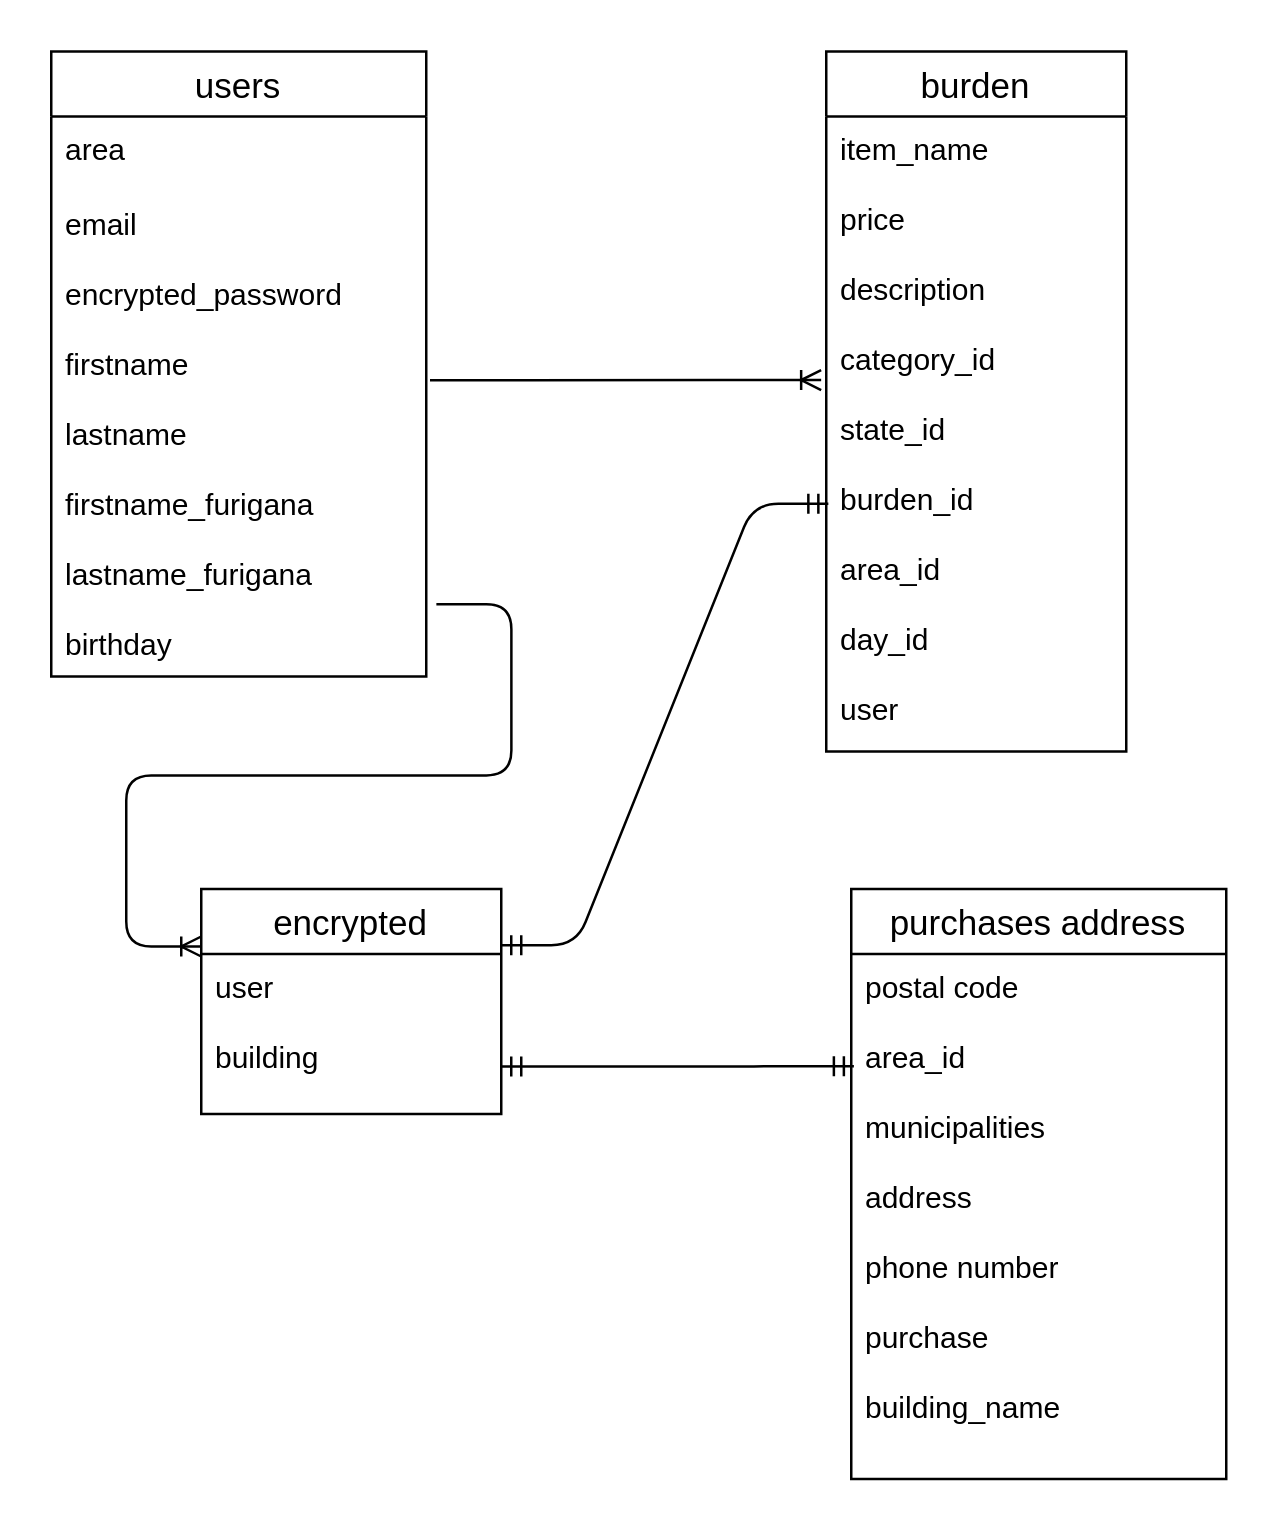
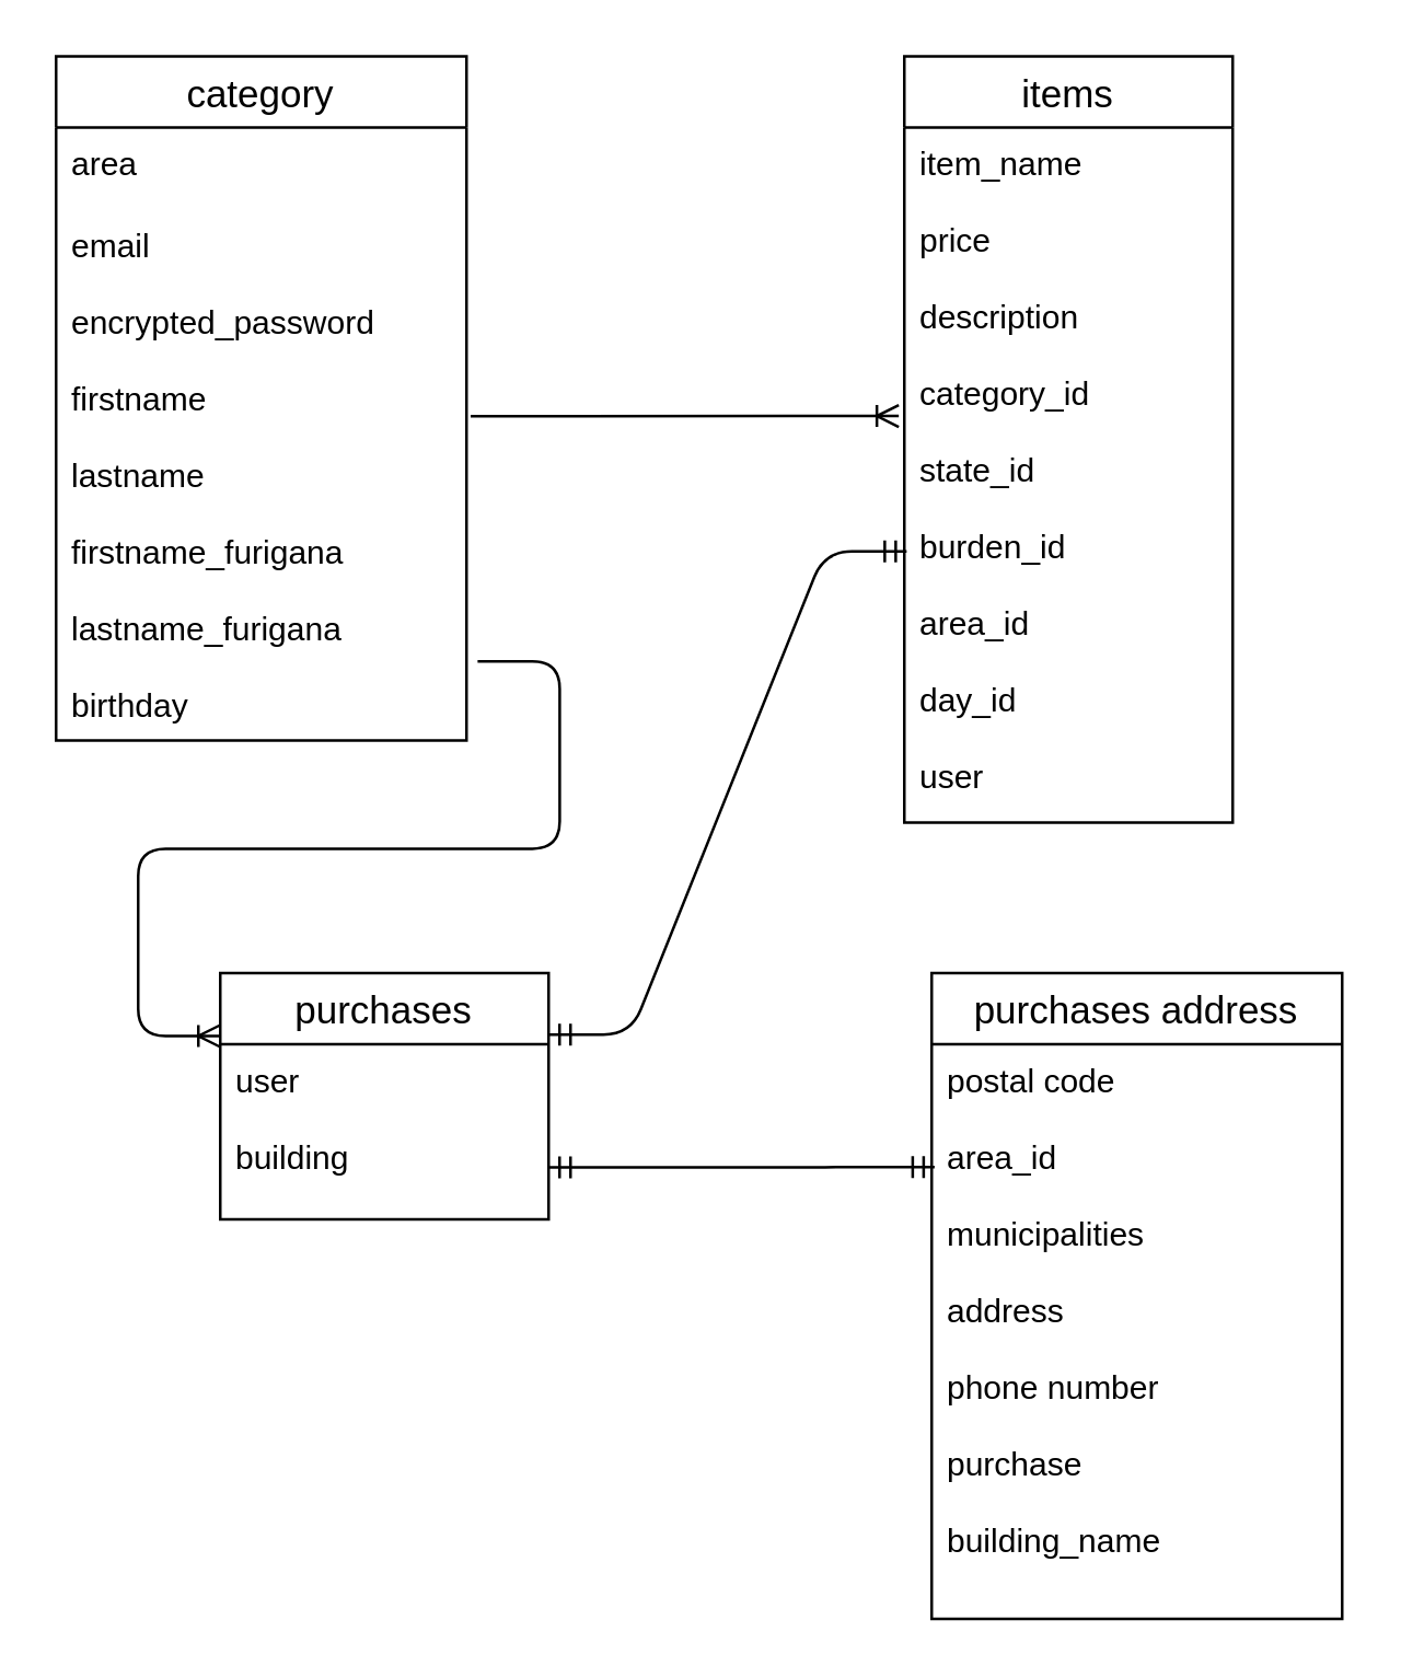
- <mxCell id="2" value="users" style="swimlane;fontStyle=0;childLayout=stackLayout;horizontal=1;startSize=26;horizontalStack=0;resizeParent=1;resizeParentMax=0;resizeLast=0;collapsible=1;marginBottom=0;align=center;fontSize=14;shadow=0;" parent="1" vertex="1"><mxGeometry x="20" y="20" width="150" height="250" as="geometry" /></mxCell>
+ <mxCell id="2" value="category" style="swimlane;fontStyle=0;childLayout=stackLayout;horizontal=1;startSize=26;horizontalStack=0;resizeParent=1;resizeParentMax=0;resizeLast=0;collapsible=1;marginBottom=0;align=center;fontSize=14;shadow=0;" parent="1" vertex="1"><mxGeometry x="20" y="20" width="150" height="250" as="geometry" /></mxCell>
- <mxCell id="5" value="burden" style="swimlane;fontStyle=0;childLayout=stackLayout;horizontal=1;startSize=26;horizontalStack=0;resizeParent=1;resizeParentMax=0;resizeLast=0;collapsible=1;marginBottom=0;align=center;fontSize=14;shadow=0;" parent="1" vertex="1"><mxGeometry x="330" y="20" width="120" height="280" as="geometry" /></mxCell>
+ <mxCell id="5" value="items" style="swimlane;fontStyle=0;childLayout=stackLayout;horizontal=1;startSize=26;horizontalStack=0;resizeParent=1;resizeParentMax=0;resizeLast=0;collapsible=1;marginBottom=0;align=center;fontSize=14;shadow=0;" parent="1" vertex="1"><mxGeometry x="330" y="20" width="120" height="280" as="geometry" /></mxCell>
- <mxCell id="7" value="encrypted" style="swimlane;fontStyle=0;childLayout=stackLayout;horizontal=1;startSize=26;horizontalStack=0;resizeParent=1;resizeParentMax=0;resizeLast=0;collapsible=1;marginBottom=0;align=center;fontSize=14;shadow=0;" parent="1" vertex="1"><mxGeometry x="80" y="355" width="120" height="90" as="geometry" /></mxCell>
+ <mxCell id="7" value="purchases" style="swimlane;fontStyle=0;childLayout=stackLayout;horizontal=1;startSize=26;horizontalStack=0;resizeParent=1;resizeParentMax=0;resizeLast=0;collapsible=1;marginBottom=0;align=center;fontSize=14;shadow=0;" parent="1" vertex="1"><mxGeometry x="80" y="355" width="120" height="90" as="geometry" /></mxCell>
